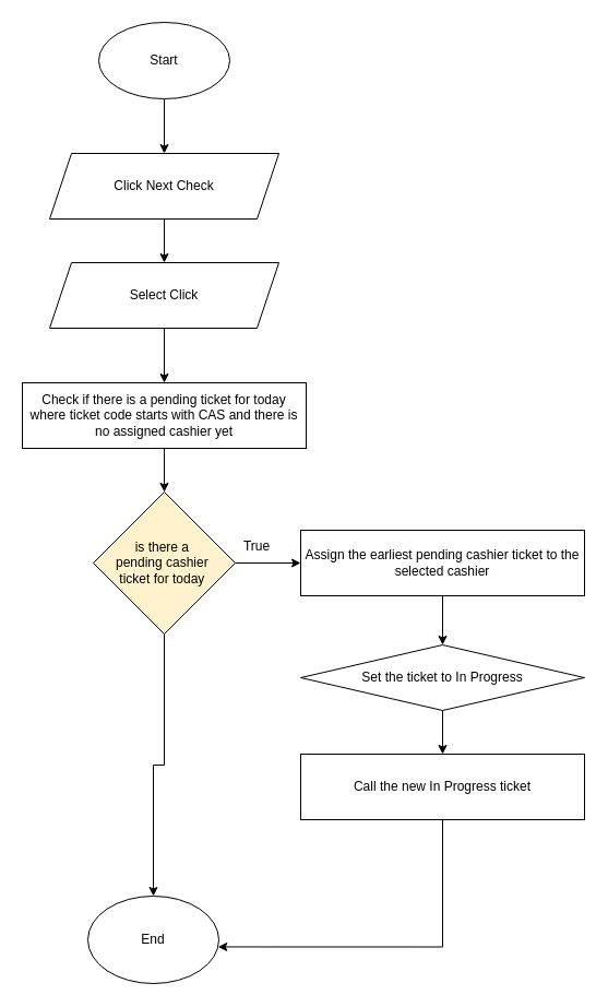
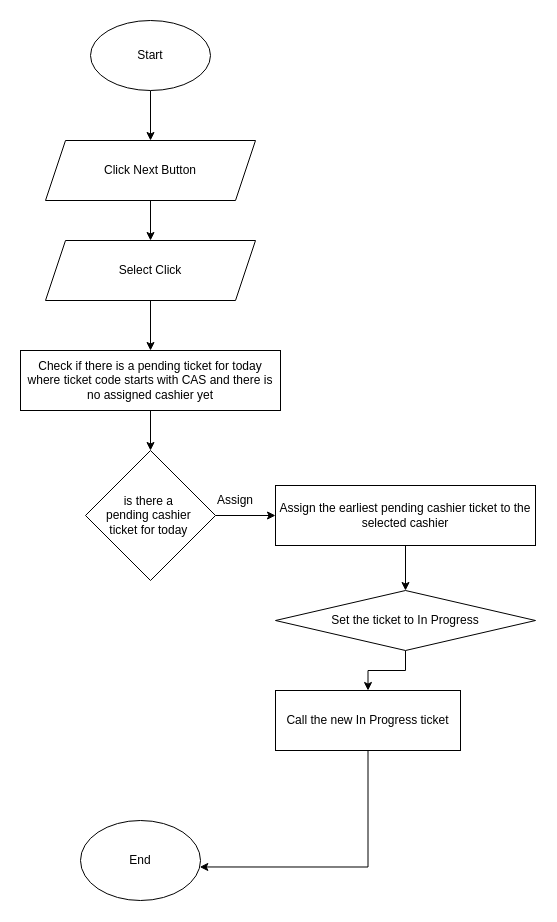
- <mxCell id="5" value="Click Next Check" style="shape=parallelogram;perimeter=parallelogramPerimeter;whiteSpace=wrap;html=1;fixedSize=1;" vertex="1" parent="1"><mxGeometry x="45" y="140" width="210" height="60" as="geometry" /></mxCell>
+ <mxCell id="5" value="Click Next Button" style="shape=parallelogram;perimeter=parallelogramPerimeter;whiteSpace=wrap;html=1;fixedSize=1;" vertex="1" parent="1"><mxGeometry x="45" y="140" width="210" height="60" as="geometry" /></mxCell>
- <mxCell id="20" value="True" style="text;html=1;align=center;verticalAlign=middle;whiteSpace=wrap;rounded=0;" vertex="1" parent="1"><mxGeometry x="205" y="485" width="60" height="30" as="geometry" /></mxCell>
+ <mxCell id="20" value="Assign" style="text;html=1;align=center;verticalAlign=middle;whiteSpace=wrap;rounded=0;" vertex="1" parent="1"><mxGeometry x="205" y="485" width="60" height="30" as="geometry" /></mxCell>
- <mxCell id="12" value="is there&amp;nbsp;&lt;span style=&quot;background-color: transparent; color: light-dark(rgb(0, 0, 0), rgb(255, 255, 255));&quot;&gt;a&amp;nbsp;&lt;/span&gt;&lt;div&gt;&lt;span style=&quot;background-color: transparent; color: light-dark(rgb(0, 0, 0), rgb(255, 255, 255));&quot;&gt;pending cashier&amp;nbsp;&lt;/span&gt;&lt;/div&gt;&lt;div&gt;&lt;span style=&quot;background-color: transparent; color: light-dark(rgb(0, 0, 0), rgb(255, 255, 255));&quot;&gt;ticket for today&amp;nbsp;&lt;/span&gt;&lt;/div&gt;" style="rhombus;whiteSpace=wrap;html=1;fillColor=#fff2cc;" vertex="1" parent="1"><mxGeometry x="85" y="450" width="130" height="130" as="geometry" /></mxCell>
+ <mxCell id="12" value="is there&amp;nbsp;&lt;span style=&quot;background-color: transparent; color: light-dark(rgb(0, 0, 0), rgb(255, 255, 255));&quot;&gt;a&amp;nbsp;&lt;/span&gt;&lt;div&gt;&lt;span style=&quot;background-color: transparent; color: light-dark(rgb(0, 0, 0), rgb(255, 255, 255));&quot;&gt;pending cashier&amp;nbsp;&lt;/span&gt;&lt;/div&gt;&lt;div&gt;&lt;span style=&quot;background-color: transparent; color: light-dark(rgb(0, 0, 0), rgb(255, 255, 255));&quot;&gt;ticket for today&amp;nbsp;&lt;/span&gt;&lt;/div&gt;" style="rhombus;whiteSpace=wrap;html=1;" vertex="1" parent="1"><mxGeometry x="85" y="450" width="130" height="130" as="geometry" /></mxCell>
- <mxCell id="11" style="edgeStyle=orthogonalEdgeStyle;rounded=0;orthogonalLoop=1;jettySize=auto;html=1;entryX=0.5;entryY=0;entryDx=0;entryDy=0;" edge="1" parent="1" source="12" target="13"><mxGeometry relative="1" as="geometry" /></mxCell>
- <mxCell id="18" value="Call the new In Progress ticket" style="rounded=0;whiteSpace=wrap;html=1;" vertex="1" parent="1"><mxGeometry x="275" y="690" width="260" height="60" as="geometry" /></mxCell>
+ <mxCell id="18" value="Call the new In Progress ticket" style="rounded=0;whiteSpace=wrap;html=1;" vertex="1" parent="1"><mxGeometry x="275" y="690" width="185" height="60" as="geometry" /></mxCell>
